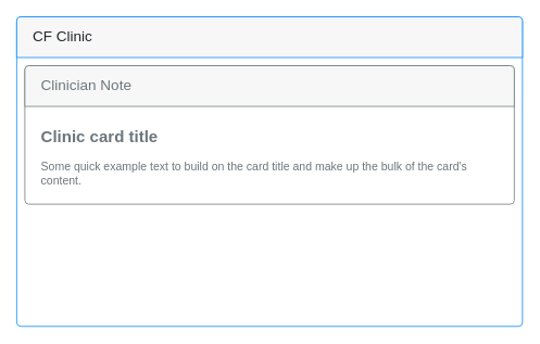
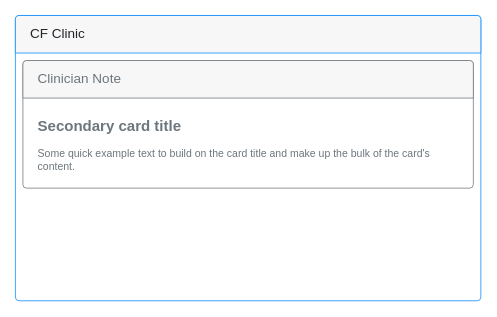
- <mxCell id="4" value="&lt;b&gt;&lt;font style=&quot;font-size: 20px&quot;&gt;Clinic card title&lt;/font&gt;&lt;/b&gt;&lt;br style=&quot;font-size: 14px&quot;&gt;&lt;br style=&quot;font-size: 14px&quot;&gt;Some quick example text to build on the card title and make up the bulk of the card's content." style="html=1;shadow=0;dashed=0;shape=mxgraph.bootstrap.rrect;rSize=5;strokeColor=#6C767D;html=1;whiteSpace=wrap;fillColor=#ffffff;fontColor=#6C767D;verticalAlign=bottom;align=left;spacing=20;spacingBottom=0;fontSize=14;" vertex="1" parent="2"><mxGeometry x="10" y="60" width="600" height="170" as="geometry" /></mxCell>
+ <mxCell id="4" value="&lt;b&gt;&lt;font style=&quot;font-size: 20px&quot;&gt;Secondary card title&lt;/font&gt;&lt;/b&gt;&lt;br style=&quot;font-size: 14px&quot;&gt;&lt;br style=&quot;font-size: 14px&quot;&gt;Some quick example text to build on the card title and make up the bulk of the card's content." style="html=1;shadow=0;dashed=0;shape=mxgraph.bootstrap.rrect;rSize=5;strokeColor=#6C767D;html=1;whiteSpace=wrap;fillColor=#ffffff;fontColor=#6C767D;verticalAlign=bottom;align=left;spacing=20;spacingBottom=0;fontSize=14;" vertex="1" parent="2"><mxGeometry x="10" y="60" width="600" height="170" as="geometry" /></mxCell>
